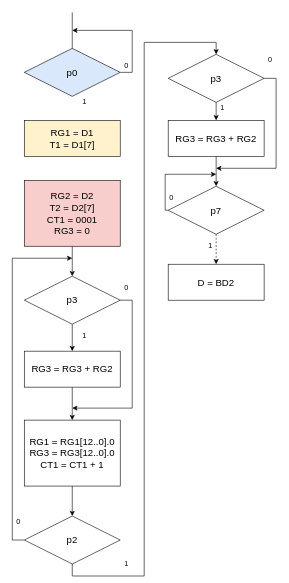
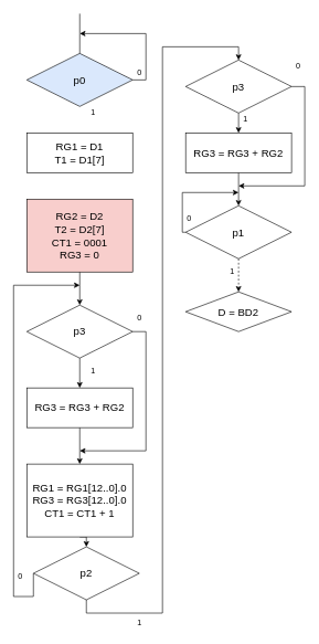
- <mxCell id="6" value="&lt;font style=&quot;font-size: 16px&quot;&gt;RG1 = D1&lt;br&gt;T1 = D1[7]&lt;br&gt;&lt;/font&gt;" style="rounded=0;whiteSpace=wrap;html=1;fillColor=#fff2cc;" parent="1" vertex="1"><mxGeometry x="40" y="200" width="160" height="60" as="geometry" /></mxCell>
+ <mxCell id="6" value="&lt;font style=&quot;font-size: 16px&quot;&gt;RG1 = D1&lt;br&gt;T1 = D1[7]&lt;br&gt;&lt;/font&gt;" style="rounded=0;whiteSpace=wrap;html=1;" parent="1" vertex="1"><mxGeometry x="40" y="200" width="160" height="60" as="geometry" /></mxCell>
- <mxCell id="24" value="&lt;font style=&quot;font-size: 16px&quot;&gt;p7&lt;/font&gt;" style="rhombus;whiteSpace=wrap;html=1;" parent="1" vertex="1"><mxGeometry x="280" y="310" width="160" height="80" as="geometry" /></mxCell>
+ <mxCell id="24" value="&lt;font style=&quot;font-size: 16px&quot;&gt;p1&lt;/font&gt;" style="rhombus;whiteSpace=wrap;html=1;" parent="1" vertex="1"><mxGeometry x="280" y="310" width="160" height="80" as="geometry" /></mxCell>
- <mxCell id="27" value="&lt;font style=&quot;font-size: 16px&quot;&gt;D = BD2&lt;br&gt;&lt;/font&gt;" style="rounded=0;whiteSpace=wrap;html=1;" parent="1" vertex="1"><mxGeometry x="280" y="440" width="160" height="60" as="geometry" /></mxCell>
+ <mxCell id="27" value="&lt;font style=&quot;font-size: 16px&quot;&gt;D = BD2&lt;br&gt;&lt;/font&gt;" style="rhombus;whiteSpace=wrap;html=1;" parent="1" vertex="1"><mxGeometry x="280" y="440" width="160" height="60" as="geometry" /></mxCell>
- <mxCell id="20" value="&lt;font style=&quot;font-size: 16px&quot;&gt;p2&lt;/font&gt;" style="rhombus;whiteSpace=wrap;html=1;" parent="1" vertex="1"><mxGeometry x="40" y="860" width="160" height="80" as="geometry" /></mxCell>
+ <mxCell id="20" value="&lt;font style=&quot;font-size: 16px&quot;&gt;p2&lt;/font&gt;" style="rhombus;whiteSpace=wrap;html=1;" parent="1" vertex="1"><mxGeometry x="50" y="825" width="160" height="80" as="geometry" /></mxCell>
